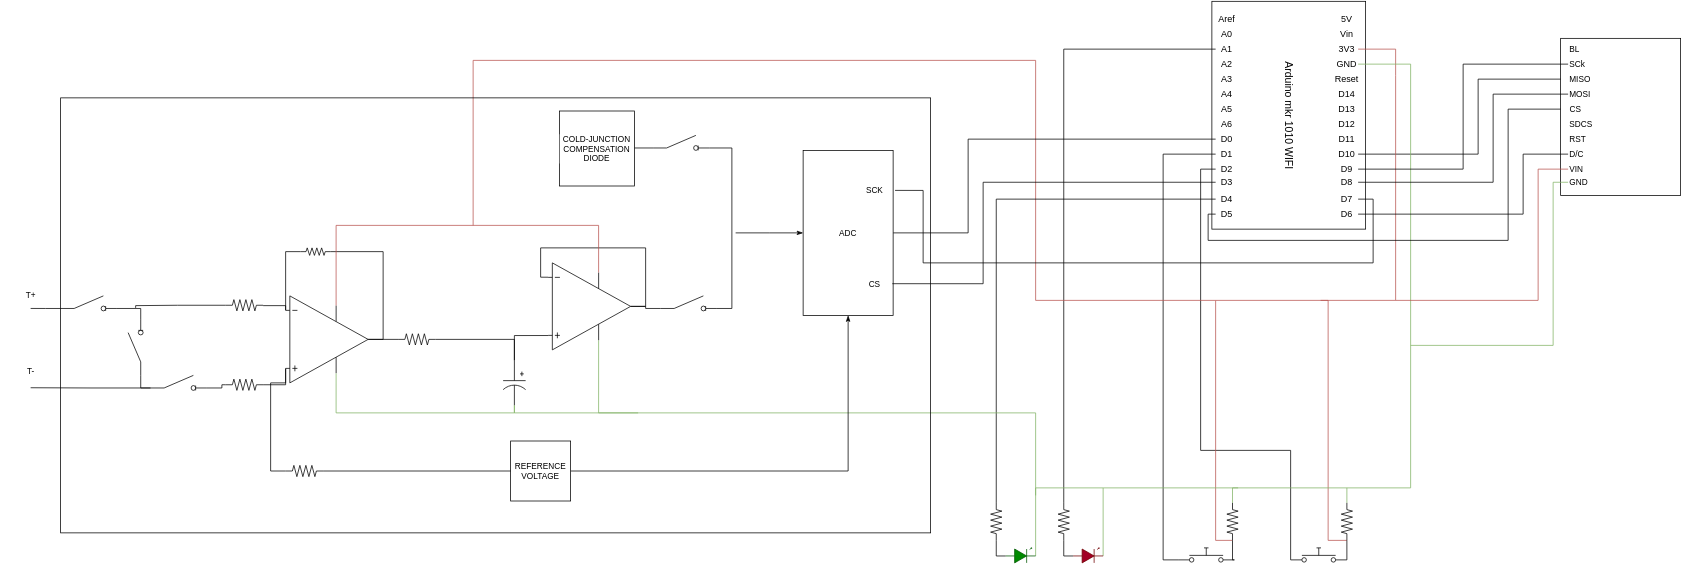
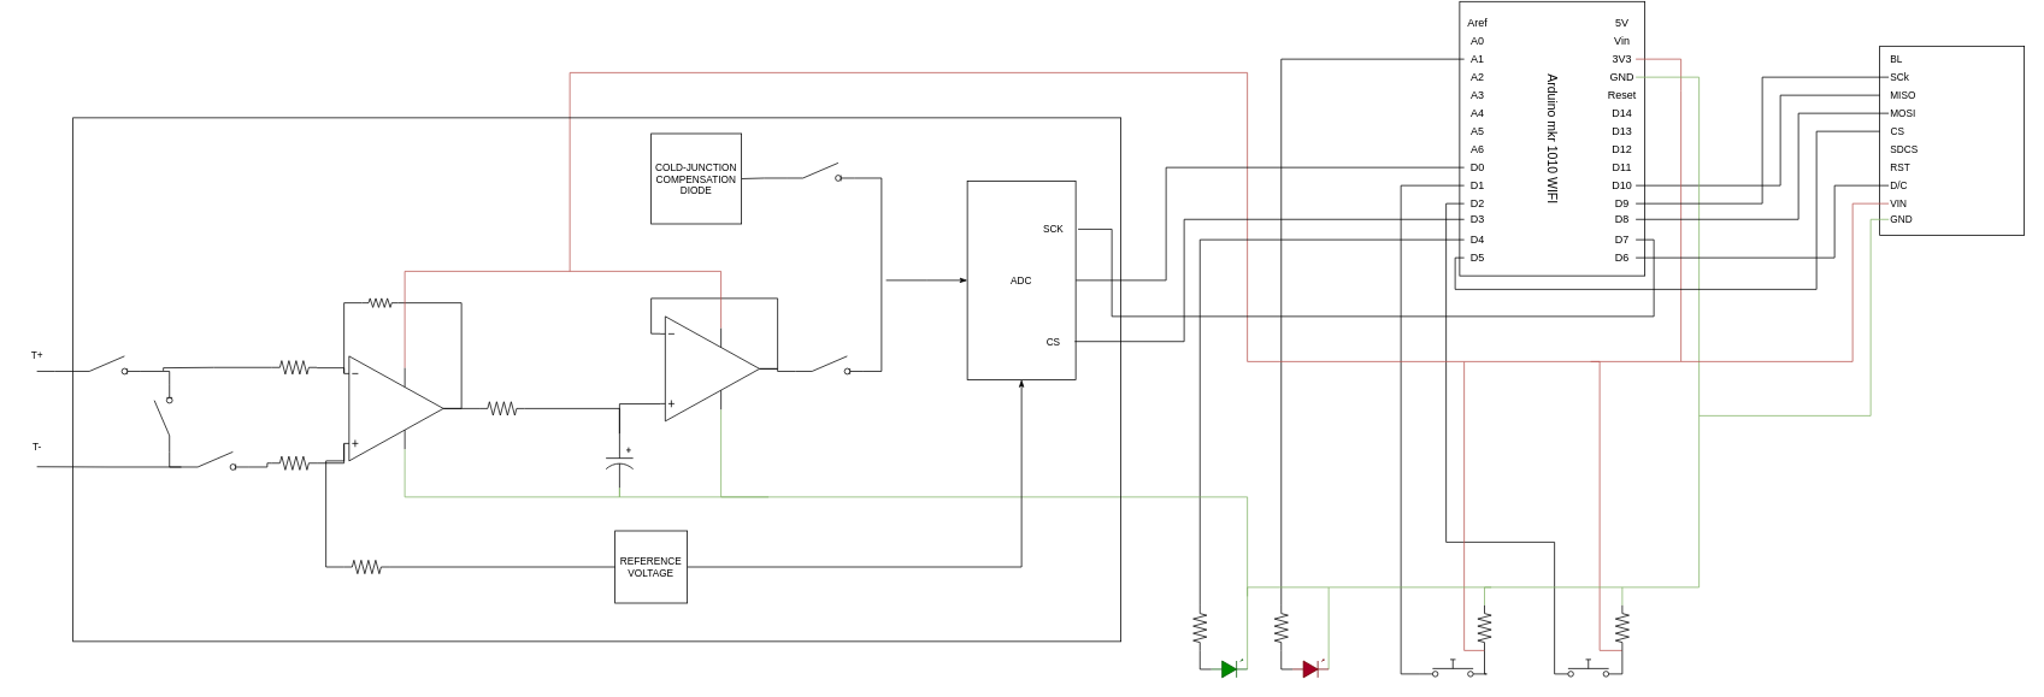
- <mxCell id="105" value="COLD-JUNCTION COMPENSATION DIODE" style="whiteSpace=wrap;html=1;aspect=fixed;fontFamily=Helvetica;fontSize=11;fontColor=default;labelBackgroundColor=default;" vertex="1" parent="1"><mxGeometry x="745" y="147.5" width="100" height="100" as="geometry" /></mxCell>
+ <mxCell id="105" value="COLD-JUNCTION COMPENSATION DIODE" style="whiteSpace=wrap;html=1;aspect=fixed;fontFamily=Helvetica;fontSize=11;fontColor=default;labelBackgroundColor=default;" vertex="1" parent="1"><mxGeometry x="720" y="147.5" width="100" height="100" as="geometry" /></mxCell>
